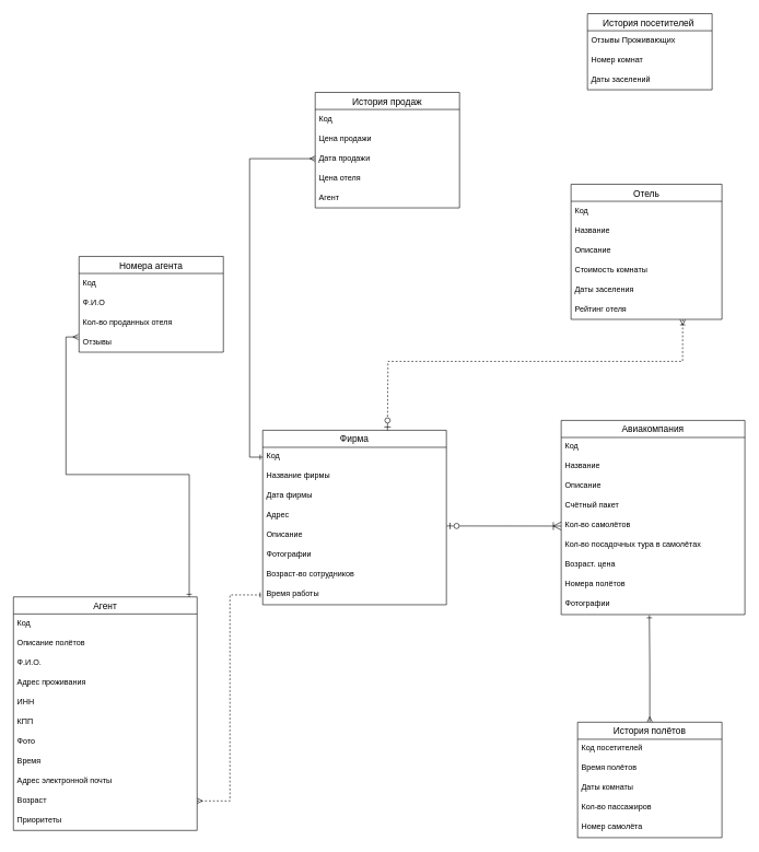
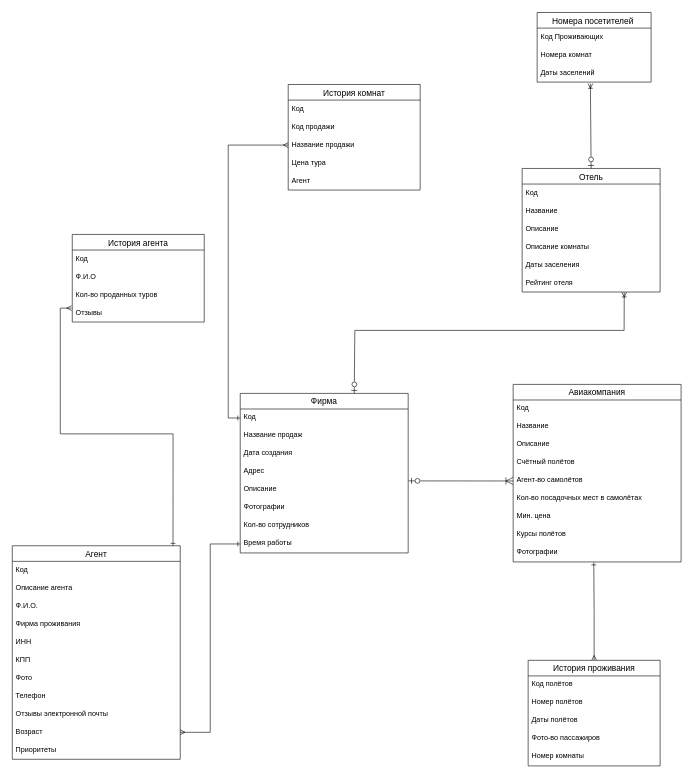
- <mxCell id="9" value="История посетителей " style="swimlane;fontStyle=0;childLayout=stackLayout;horizontal=1;startSize=26;horizontalStack=0;resizeParent=1;resizeParentMax=0;resizeLast=0;collapsible=1;marginBottom=0;align=center;fontSize=14;" parent="1" vertex="1"><mxGeometry x="895" y="20" width="190" height="116" as="geometry" /></mxCell>
+ <mxCell id="9" value="Номера посетителей " style="swimlane;fontStyle=0;childLayout=stackLayout;horizontal=1;startSize=26;horizontalStack=0;resizeParent=1;resizeParentMax=0;resizeLast=0;collapsible=1;marginBottom=0;align=center;fontSize=14;" parent="1" vertex="1"><mxGeometry x="895" y="20" width="190" height="116" as="geometry" /></mxCell>
- <mxCell id="10" value="Отзывы Проживающих" style="text;strokeColor=none;fillColor=none;spacingLeft=4;spacingRight=4;overflow=hidden;rotatable=0;points=[[0,0.5],[1,0.5]];portConstraint=eastwest;fontSize=12;" parent="9" vertex="1"><mxGeometry y="26" width="190" height="30" as="geometry" /></mxCell>
+ <mxCell id="10" value="Код Проживающих" style="text;strokeColor=none;fillColor=none;spacingLeft=4;spacingRight=4;overflow=hidden;rotatable=0;points=[[0,0.5],[1,0.5]];portConstraint=eastwest;fontSize=12;" parent="9" vertex="1"><mxGeometry y="26" width="190" height="30" as="geometry" /></mxCell>
- <mxCell id="11" value="Номер комнат" style="text;strokeColor=none;fillColor=none;spacingLeft=4;spacingRight=4;overflow=hidden;rotatable=0;points=[[0,0.5],[1,0.5]];portConstraint=eastwest;fontSize=12;" parent="9" vertex="1"><mxGeometry y="56" width="190" height="30" as="geometry" /></mxCell>
+ <mxCell id="11" value="Номера комнат" style="text;strokeColor=none;fillColor=none;spacingLeft=4;spacingRight=4;overflow=hidden;rotatable=0;points=[[0,0.5],[1,0.5]];portConstraint=eastwest;fontSize=12;" parent="9" vertex="1"><mxGeometry y="56" width="190" height="30" as="geometry" /></mxCell>
- <mxCell id="39" value="История продаж" style="swimlane;fontStyle=0;childLayout=stackLayout;horizontal=1;startSize=26;horizontalStack=0;resizeParent=1;resizeParentMax=0;resizeLast=0;collapsible=1;marginBottom=0;align=center;fontSize=14;" parent="1" vertex="1"><mxGeometry x="480" y="140" width="220" height="176" as="geometry" /></mxCell>
+ <mxCell id="39" value="История комнат" style="swimlane;fontStyle=0;childLayout=stackLayout;horizontal=1;startSize=26;horizontalStack=0;resizeParent=1;resizeParentMax=0;resizeLast=0;collapsible=1;marginBottom=0;align=center;fontSize=14;" parent="1" vertex="1"><mxGeometry x="480" y="140" width="220" height="176" as="geometry" /></mxCell>
+ <mxCell id="65" value="" style="endArrow=ERzeroToOne;startArrow=ERoneToMany;endFill=0;startFill=0;endSize=8;html=1;rounded=0;entryX=0.5;entryY=0;entryDx=0;entryDy=0;exitX=0.467;exitY=1.08;exitDx=0;exitDy=0;exitPerimeter=0;" parent="1" source="12" target="2" edge="1"><mxGeometry width="160" relative="1" as="geometry"><mxPoint x="900" y="190" as="sourcePoint" /><mxPoint x="1060" y="190" as="targetPoint" /></mxGeometry></mxCell>
- <mxCell id="41" value="Цена продажи" style="text;strokeColor=none;fillColor=none;spacingLeft=4;spacingRight=4;overflow=hidden;rotatable=0;points=[[0,0.5],[1,0.5]];portConstraint=eastwest;fontSize=12;" parent="39" vertex="1"><mxGeometry y="56" width="220" height="30" as="geometry" /></mxCell>
+ <mxCell id="41" value="Код продажи" style="text;strokeColor=none;fillColor=none;spacingLeft=4;spacingRight=4;overflow=hidden;rotatable=0;points=[[0,0.5],[1,0.5]];portConstraint=eastwest;fontSize=12;" parent="39" vertex="1"><mxGeometry y="56" width="220" height="30" as="geometry" /></mxCell>
- <mxCell id="42" value="Дата продажи" style="text;strokeColor=none;fillColor=none;spacingLeft=4;spacingRight=4;overflow=hidden;rotatable=0;points=[[0,0.5],[1,0.5]];portConstraint=eastwest;fontSize=12;" parent="39" vertex="1"><mxGeometry y="86" width="220" height="30" as="geometry" /></mxCell>
+ <mxCell id="42" value="Название продажи" style="text;strokeColor=none;fillColor=none;spacingLeft=4;spacingRight=4;overflow=hidden;rotatable=0;points=[[0,0.5],[1,0.5]];portConstraint=eastwest;fontSize=12;" parent="39" vertex="1"><mxGeometry y="86" width="220" height="30" as="geometry" /></mxCell>
- <mxCell id="43" value="Цена отеля" style="text;strokeColor=none;fillColor=none;spacingLeft=4;spacingRight=4;overflow=hidden;rotatable=0;points=[[0,0.5],[1,0.5]];portConstraint=eastwest;fontSize=12;" parent="39" vertex="1"><mxGeometry y="116" width="220" height="30" as="geometry" /></mxCell>
+ <mxCell id="43" value="Цена тура" style="text;strokeColor=none;fillColor=none;spacingLeft=4;spacingRight=4;overflow=hidden;rotatable=0;points=[[0,0.5],[1,0.5]];portConstraint=eastwest;fontSize=12;" parent="39" vertex="1"><mxGeometry y="116" width="220" height="30" as="geometry" /></mxCell>
- <mxCell id="45" value="Номера агента" style="swimlane;fontStyle=0;childLayout=stackLayout;horizontal=1;startSize=26;horizontalStack=0;resizeParent=1;resizeParentMax=0;resizeLast=0;collapsible=1;marginBottom=0;align=center;fontSize=14;" parent="1" vertex="1"><mxGeometry x="120" y="390" width="220" height="146" as="geometry" /></mxCell>
+ <mxCell id="45" value="История агента" style="swimlane;fontStyle=0;childLayout=stackLayout;horizontal=1;startSize=26;horizontalStack=0;resizeParent=1;resizeParentMax=0;resizeLast=0;collapsible=1;marginBottom=0;align=center;fontSize=14;" parent="1" vertex="1"><mxGeometry x="120" y="390" width="220" height="146" as="geometry" /></mxCell>
- <mxCell id="6" value="Стоимость комнаты" style="text;strokeColor=none;fillColor=none;spacingLeft=4;spacingRight=4;overflow=hidden;rotatable=0;points=[[0,0.5],[1,0.5]];portConstraint=eastwest;fontSize=12;" parent="2" vertex="1"><mxGeometry y="116" width="230" height="30" as="geometry" /></mxCell>
+ <mxCell id="6" value="Описание комнаты" style="text;strokeColor=none;fillColor=none;spacingLeft=4;spacingRight=4;overflow=hidden;rotatable=0;points=[[0,0.5],[1,0.5]];portConstraint=eastwest;fontSize=12;" parent="2" vertex="1"><mxGeometry y="116" width="230" height="30" as="geometry" /></mxCell>
- <mxCell id="48" value="Кол-во проданных отеля" style="text;strokeColor=none;fillColor=none;spacingLeft=4;spacingRight=4;overflow=hidden;rotatable=0;points=[[0,0.5],[1,0.5]];portConstraint=eastwest;fontSize=12;" parent="45" vertex="1"><mxGeometry y="86" width="220" height="30" as="geometry" /></mxCell>
+ <mxCell id="48" value="Кол-во проданных туров" style="text;strokeColor=none;fillColor=none;spacingLeft=4;spacingRight=4;overflow=hidden;rotatable=0;points=[[0,0.5],[1,0.5]];portConstraint=eastwest;fontSize=12;" parent="45" vertex="1"><mxGeometry y="86" width="220" height="30" as="geometry" /></mxCell>
- <mxCell id="66" value="" style="endArrow=ERzeroToOne;startArrow=ERoneToMany;endFill=0;startFill=0;endSize=8;html=1;rounded=0;entryX=0.679;entryY=0;entryDx=0;entryDy=0;entryPerimeter=0;exitX=0.74;exitY=1.011;exitDx=0;exitDy=0;exitPerimeter=0;dashed=1;" parent="1" source="8" target="30" edge="1"><mxGeometry width="160" relative="1" as="geometry"><mxPoint x="1040" y="460" as="sourcePoint" /><mxPoint x="1060" y="420" as="targetPoint" /><Array as="points"><mxPoint x="1040" y="550" /><mxPoint x="591" y="550" /></Array></mxGeometry></mxCell>
+ <mxCell id="66" value="" style="endArrow=ERzeroToOne;startArrow=ERoneToMany;endFill=0;startFill=0;endSize=8;html=1;rounded=0;entryX=0.679;entryY=0;entryDx=0;entryDy=0;entryPerimeter=0;exitX=0.74;exitY=1.011;exitDx=0;exitDy=0;exitPerimeter=0;" parent="1" source="8" target="30" edge="1"><mxGeometry width="160" relative="1" as="geometry"><mxPoint x="1040" y="460" as="sourcePoint" /><mxPoint x="1060" y="420" as="targetPoint" /><Array as="points"><mxPoint x="1040" y="550" /><mxPoint x="591" y="550" /></Array></mxGeometry></mxCell>
- <mxCell id="32" value="Название фирмы" style="text;strokeColor=none;fillColor=none;spacingLeft=4;spacingRight=4;overflow=hidden;rotatable=0;points=[[0,0.5],[1,0.5]];portConstraint=eastwest;fontSize=12;" parent="30" vertex="1"><mxGeometry y="56" width="280" height="30" as="geometry" /></mxCell>
+ <mxCell id="32" value="Название продаж" style="text;strokeColor=none;fillColor=none;spacingLeft=4;spacingRight=4;overflow=hidden;rotatable=0;points=[[0,0.5],[1,0.5]];portConstraint=eastwest;fontSize=12;" parent="30" vertex="1"><mxGeometry y="56" width="280" height="30" as="geometry" /></mxCell>
- <mxCell id="33" value="Дата фирмы" style="text;strokeColor=none;fillColor=none;spacingLeft=4;spacingRight=4;overflow=hidden;rotatable=0;points=[[0,0.5],[1,0.5]];portConstraint=eastwest;fontSize=12;" parent="30" vertex="1"><mxGeometry y="86" width="280" height="30" as="geometry" /></mxCell>
+ <mxCell id="33" value="Дата создания" style="text;strokeColor=none;fillColor=none;spacingLeft=4;spacingRight=4;overflow=hidden;rotatable=0;points=[[0,0.5],[1,0.5]];portConstraint=eastwest;fontSize=12;" parent="30" vertex="1"><mxGeometry y="86" width="280" height="30" as="geometry" /></mxCell>
- <mxCell id="17" value="Счётный пакет" style="text;strokeColor=none;fillColor=none;spacingLeft=4;spacingRight=4;overflow=hidden;rotatable=0;points=[[0,0.5],[1,0.5]];portConstraint=eastwest;fontSize=12;" parent="13" vertex="1"><mxGeometry y="116" width="280" height="30" as="geometry" /></mxCell>
+ <mxCell id="17" value="Счётный полётов" style="text;strokeColor=none;fillColor=none;spacingLeft=4;spacingRight=4;overflow=hidden;rotatable=0;points=[[0,0.5],[1,0.5]];portConstraint=eastwest;fontSize=12;" parent="13" vertex="1"><mxGeometry y="116" width="280" height="30" as="geometry" /></mxCell>
- <mxCell id="18" value="Кол-во самолётов" style="text;strokeColor=none;fillColor=none;spacingLeft=4;spacingRight=4;overflow=hidden;rotatable=0;points=[[0,0.5],[1,0.5]];portConstraint=eastwest;fontSize=12;" parent="13" vertex="1"><mxGeometry y="146" width="280" height="30" as="geometry" /></mxCell>
+ <mxCell id="18" value="Агент-во самолётов" style="text;strokeColor=none;fillColor=none;spacingLeft=4;spacingRight=4;overflow=hidden;rotatable=0;points=[[0,0.5],[1,0.5]];portConstraint=eastwest;fontSize=12;" parent="13" vertex="1"><mxGeometry y="146" width="280" height="30" as="geometry" /></mxCell>
- <mxCell id="19" value="Кол-во посадочных тура в самолётах" style="text;strokeColor=none;fillColor=none;spacingLeft=4;spacingRight=4;overflow=hidden;rotatable=0;points=[[0,0.5],[1,0.5]];portConstraint=eastwest;fontSize=12;" parent="13" vertex="1"><mxGeometry y="176" width="280" height="30" as="geometry" /></mxCell>
+ <mxCell id="19" value="Кол-во посадочных мест в самолётах" style="text;strokeColor=none;fillColor=none;spacingLeft=4;spacingRight=4;overflow=hidden;rotatable=0;points=[[0,0.5],[1,0.5]];portConstraint=eastwest;fontSize=12;" parent="13" vertex="1"><mxGeometry y="176" width="280" height="30" as="geometry" /></mxCell>
- <mxCell id="20" value="Возраст. цена " style="text;strokeColor=none;fillColor=none;spacingLeft=4;spacingRight=4;overflow=hidden;rotatable=0;points=[[0,0.5],[1,0.5]];portConstraint=eastwest;fontSize=12;" parent="13" vertex="1"><mxGeometry y="206" width="280" height="30" as="geometry" /></mxCell>
+ <mxCell id="20" value="Мин. цена " style="text;strokeColor=none;fillColor=none;spacingLeft=4;spacingRight=4;overflow=hidden;rotatable=0;points=[[0,0.5],[1,0.5]];portConstraint=eastwest;fontSize=12;" parent="13" vertex="1"><mxGeometry y="206" width="280" height="30" as="geometry" /></mxCell>
- <mxCell id="37" value="Возраст-во сотрудников" style="text;strokeColor=none;fillColor=none;spacingLeft=4;spacingRight=4;overflow=hidden;rotatable=0;points=[[0,0.5],[1,0.5]];portConstraint=eastwest;fontSize=12;" parent="30" vertex="1"><mxGeometry y="206" width="280" height="30" as="geometry" /></mxCell>
+ <mxCell id="37" value="Кол-во сотрудников" style="text;strokeColor=none;fillColor=none;spacingLeft=4;spacingRight=4;overflow=hidden;rotatable=0;points=[[0,0.5],[1,0.5]];portConstraint=eastwest;fontSize=12;" parent="30" vertex="1"><mxGeometry y="206" width="280" height="30" as="geometry" /></mxCell>
- <mxCell id="21" value="Номера полётов" style="text;strokeColor=none;fillColor=none;spacingLeft=4;spacingRight=4;overflow=hidden;rotatable=0;points=[[0,0.5],[1,0.5]];portConstraint=eastwest;fontSize=12;" parent="13" vertex="1"><mxGeometry y="236" width="280" height="30" as="geometry" /></mxCell>
+ <mxCell id="21" value="Курсы полётов" style="text;strokeColor=none;fillColor=none;spacingLeft=4;spacingRight=4;overflow=hidden;rotatable=0;points=[[0,0.5],[1,0.5]];portConstraint=eastwest;fontSize=12;" parent="13" vertex="1"><mxGeometry y="236" width="280" height="30" as="geometry" /></mxCell>
- <mxCell id="52" value="Описание полётов" style="text;strokeColor=none;fillColor=none;spacingLeft=4;spacingRight=4;overflow=hidden;rotatable=0;points=[[0,0.5],[1,0.5]];portConstraint=eastwest;fontSize=12;" parent="50" vertex="1"><mxGeometry y="56" width="280" height="30" as="geometry" /></mxCell>
+ <mxCell id="52" value="Описание агента" style="text;strokeColor=none;fillColor=none;spacingLeft=4;spacingRight=4;overflow=hidden;rotatable=0;points=[[0,0.5],[1,0.5]];portConstraint=eastwest;fontSize=12;" parent="50" vertex="1"><mxGeometry y="56" width="280" height="30" as="geometry" /></mxCell>
- <mxCell id="54" value="Адрес проживания" style="text;strokeColor=none;fillColor=none;spacingLeft=4;spacingRight=4;overflow=hidden;rotatable=0;points=[[0,0.5],[1,0.5]];portConstraint=eastwest;fontSize=12;" parent="50" vertex="1"><mxGeometry y="116" width="280" height="30" as="geometry" /></mxCell>
+ <mxCell id="54" value="Фирма проживания" style="text;strokeColor=none;fillColor=none;spacingLeft=4;spacingRight=4;overflow=hidden;rotatable=0;points=[[0,0.5],[1,0.5]];portConstraint=eastwest;fontSize=12;" parent="50" vertex="1"><mxGeometry y="116" width="280" height="30" as="geometry" /></mxCell>
- <mxCell id="64" style="edgeStyle=orthogonalEdgeStyle;rounded=0;orthogonalLoop=1;jettySize=auto;html=1;entryX=0;entryY=0.5;entryDx=0;entryDy=0;startArrow=ERmany;startFill=0;endArrow=ERone;endFill=0;dashed=1;" parent="1" source="60" target="38" edge="1"><mxGeometry relative="1" as="geometry"><mxPoint x="-48.24" y="859.85" as="targetPoint" /></mxGeometry></mxCell>
+ <mxCell id="64" style="edgeStyle=orthogonalEdgeStyle;rounded=0;orthogonalLoop=1;jettySize=auto;html=1;entryX=0;entryY=0.5;entryDx=0;entryDy=0;startArrow=ERmany;startFill=0;endArrow=ERone;endFill=0;" parent="1" source="60" target="38" edge="1"><mxGeometry relative="1" as="geometry"><mxPoint x="-48.24" y="859.85" as="targetPoint" /></mxGeometry></mxCell>
- <mxCell id="24" value="История полётов" style="swimlane;fontStyle=0;childLayout=stackLayout;horizontal=1;startSize=26;horizontalStack=0;resizeParent=1;resizeParentMax=0;resizeLast=0;collapsible=1;marginBottom=0;align=center;fontSize=14;" parent="1" vertex="1"><mxGeometry x="880" y="1100" width="220" height="176" as="geometry" /></mxCell>
+ <mxCell id="24" value="История проживания" style="swimlane;fontStyle=0;childLayout=stackLayout;horizontal=1;startSize=26;horizontalStack=0;resizeParent=1;resizeParentMax=0;resizeLast=0;collapsible=1;marginBottom=0;align=center;fontSize=14;" parent="1" vertex="1"><mxGeometry x="880" y="1100" width="220" height="176" as="geometry" /></mxCell>
- <mxCell id="25" value="Код посетителей" style="text;strokeColor=none;fillColor=none;spacingLeft=4;spacingRight=4;overflow=hidden;rotatable=0;points=[[0,0.5],[1,0.5]];portConstraint=eastwest;fontSize=12;" parent="24" vertex="1"><mxGeometry y="26" width="220" height="30" as="geometry" /></mxCell>
+ <mxCell id="25" value="Код полётов" style="text;strokeColor=none;fillColor=none;spacingLeft=4;spacingRight=4;overflow=hidden;rotatable=0;points=[[0,0.5],[1,0.5]];portConstraint=eastwest;fontSize=12;" parent="24" vertex="1"><mxGeometry y="26" width="220" height="30" as="geometry" /></mxCell>
- <mxCell id="58" value="Время" style="text;strokeColor=none;fillColor=none;spacingLeft=4;spacingRight=4;overflow=hidden;rotatable=0;points=[[0,0.5],[1,0.5]];portConstraint=eastwest;fontSize=12;" parent="50" vertex="1"><mxGeometry y="236" width="280" height="30" as="geometry" /></mxCell>
+ <mxCell id="58" value="Телефон" style="text;strokeColor=none;fillColor=none;spacingLeft=4;spacingRight=4;overflow=hidden;rotatable=0;points=[[0,0.5],[1,0.5]];portConstraint=eastwest;fontSize=12;" parent="50" vertex="1"><mxGeometry y="236" width="280" height="30" as="geometry" /></mxCell>
- <mxCell id="26" value="Время полётов" style="text;strokeColor=none;fillColor=none;spacingLeft=4;spacingRight=4;overflow=hidden;rotatable=0;points=[[0,0.5],[1,0.5]];portConstraint=eastwest;fontSize=12;" parent="24" vertex="1"><mxGeometry y="56" width="220" height="30" as="geometry" /></mxCell>
+ <mxCell id="26" value="Номер полётов" style="text;strokeColor=none;fillColor=none;spacingLeft=4;spacingRight=4;overflow=hidden;rotatable=0;points=[[0,0.5],[1,0.5]];portConstraint=eastwest;fontSize=12;" parent="24" vertex="1"><mxGeometry y="56" width="220" height="30" as="geometry" /></mxCell>
- <mxCell id="59" value="Адрес электронной почты" style="text;strokeColor=none;fillColor=none;spacingLeft=4;spacingRight=4;overflow=hidden;rotatable=0;points=[[0,0.5],[1,0.5]];portConstraint=eastwest;fontSize=12;" parent="50" vertex="1"><mxGeometry y="266" width="280" height="30" as="geometry" /></mxCell>
+ <mxCell id="59" value="Отзывы электронной почты" style="text;strokeColor=none;fillColor=none;spacingLeft=4;spacingRight=4;overflow=hidden;rotatable=0;points=[[0,0.5],[1,0.5]];portConstraint=eastwest;fontSize=12;" parent="50" vertex="1"><mxGeometry y="266" width="280" height="30" as="geometry" /></mxCell>
- <mxCell id="27" value="Даты комнаты" style="text;strokeColor=none;fillColor=none;spacingLeft=4;spacingRight=4;overflow=hidden;rotatable=0;points=[[0,0.5],[1,0.5]];portConstraint=eastwest;fontSize=12;" parent="24" vertex="1"><mxGeometry y="86" width="220" height="30" as="geometry" /></mxCell>
+ <mxCell id="27" value="Даты полётов" style="text;strokeColor=none;fillColor=none;spacingLeft=4;spacingRight=4;overflow=hidden;rotatable=0;points=[[0,0.5],[1,0.5]];portConstraint=eastwest;fontSize=12;" parent="24" vertex="1"><mxGeometry y="86" width="220" height="30" as="geometry" /></mxCell>
- <mxCell id="28" value="Кол-во пассажиров" style="text;strokeColor=none;fillColor=none;spacingLeft=4;spacingRight=4;overflow=hidden;rotatable=0;points=[[0,0.5],[1,0.5]];portConstraint=eastwest;fontSize=12;" parent="24" vertex="1"><mxGeometry y="116" width="220" height="30" as="geometry" /></mxCell>
+ <mxCell id="28" value="Фото-во пассажиров" style="text;strokeColor=none;fillColor=none;spacingLeft=4;spacingRight=4;overflow=hidden;rotatable=0;points=[[0,0.5],[1,0.5]];portConstraint=eastwest;fontSize=12;" parent="24" vertex="1"><mxGeometry y="116" width="220" height="30" as="geometry" /></mxCell>
- <mxCell id="29" value="Номер самолёта" style="text;strokeColor=none;fillColor=none;spacingLeft=4;spacingRight=4;overflow=hidden;rotatable=0;points=[[0,0.5],[1,0.5]];portConstraint=eastwest;fontSize=12;" parent="24" vertex="1"><mxGeometry y="146" width="220" height="30" as="geometry" /></mxCell>
+ <mxCell id="29" value="Номер комнаты" style="text;strokeColor=none;fillColor=none;spacingLeft=4;spacingRight=4;overflow=hidden;rotatable=0;points=[[0,0.5],[1,0.5]];portConstraint=eastwest;fontSize=12;" parent="24" vertex="1"><mxGeometry y="146" width="220" height="30" as="geometry" /></mxCell>
